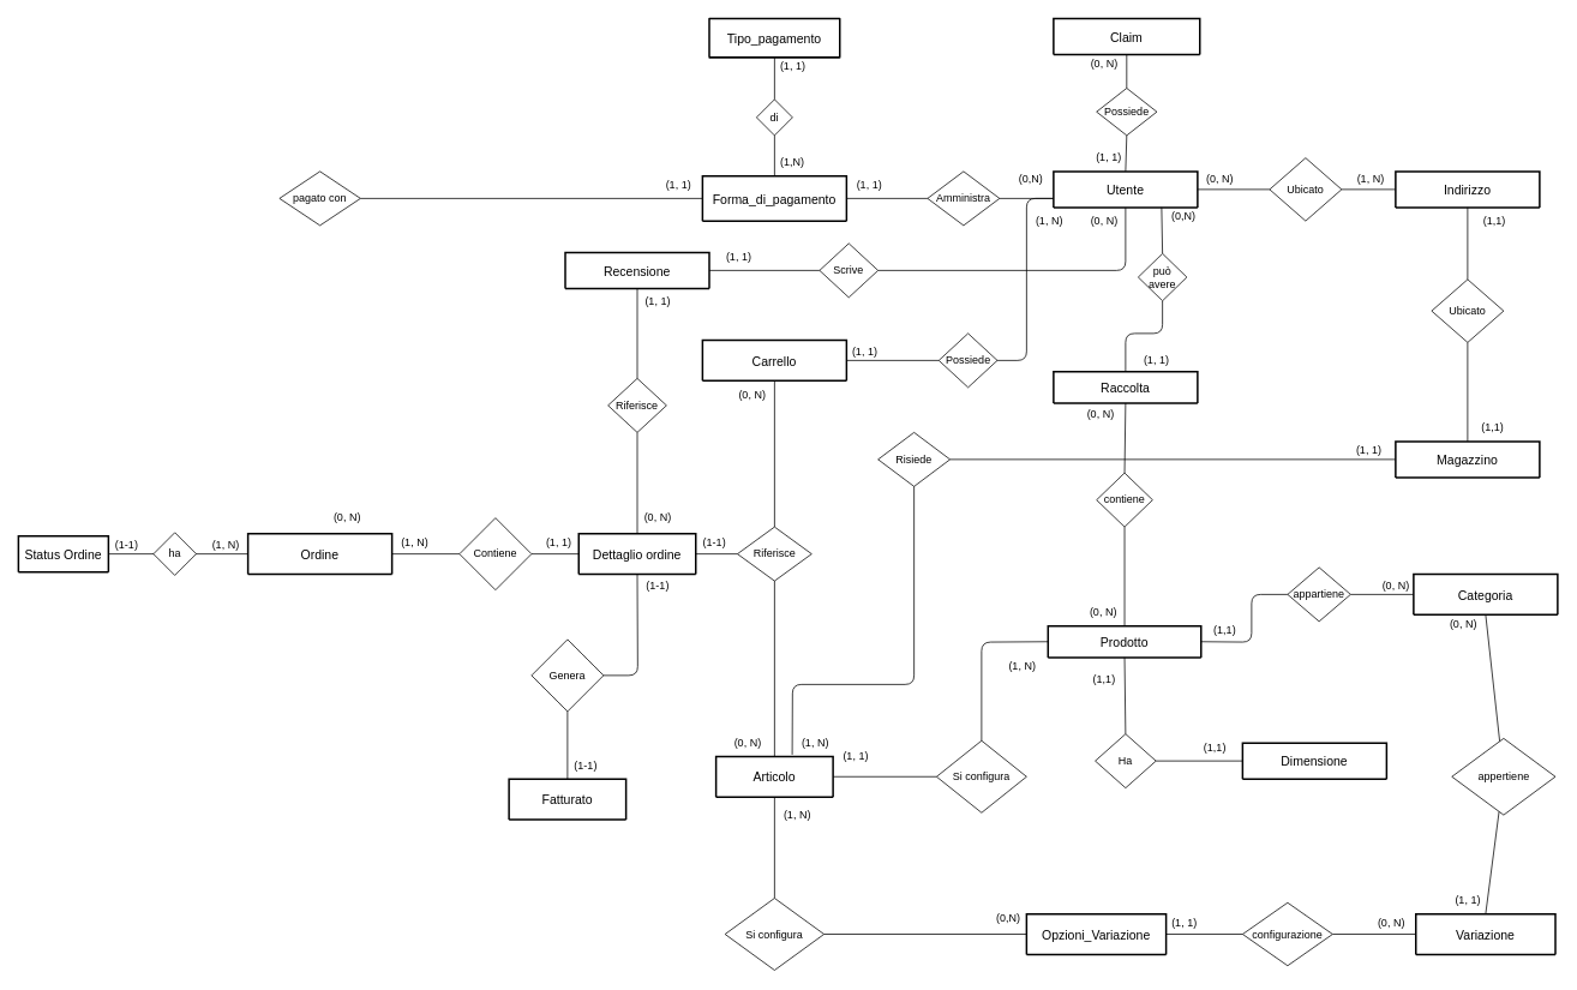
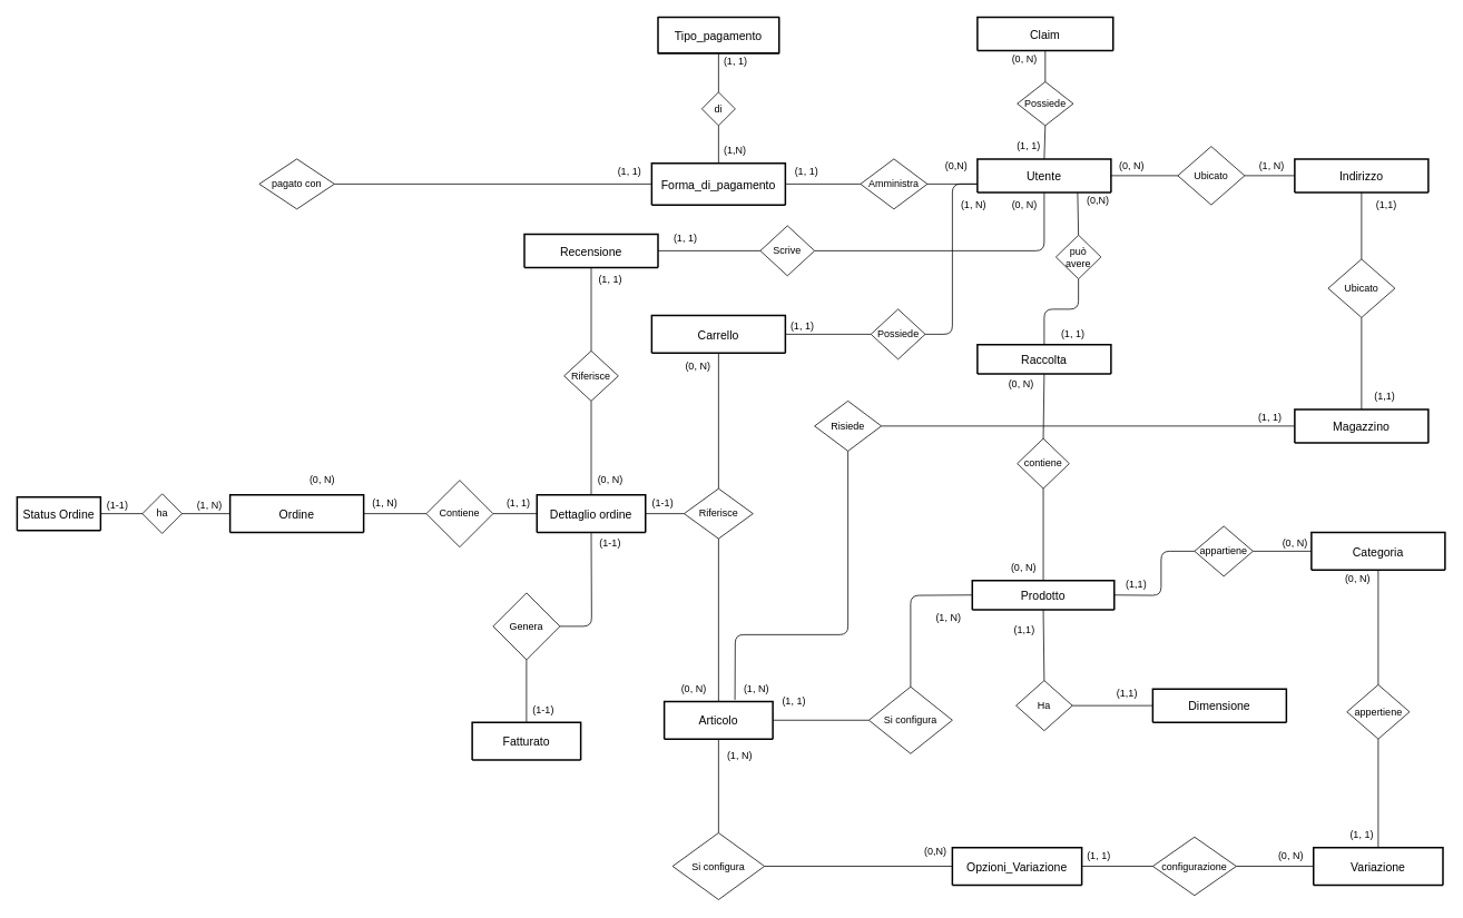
- <mxCell id="30" value="appertiene" style="shape=rhombus;perimeter=rhombusPerimeter;whiteSpace=wrap;html=1;align=center;" parent="1" vertex="1"><mxGeometry x="1612.5" y="820" width="115" height="85" as="geometry" /></mxCell>
+ <mxCell id="30" value="appertiene" style="shape=rhombus;perimeter=rhombusPerimeter;whiteSpace=wrap;html=1;align=center;" parent="1" vertex="1"><mxGeometry x="1612.5" y="820" width="75" height="65" as="geometry" /></mxCell>
